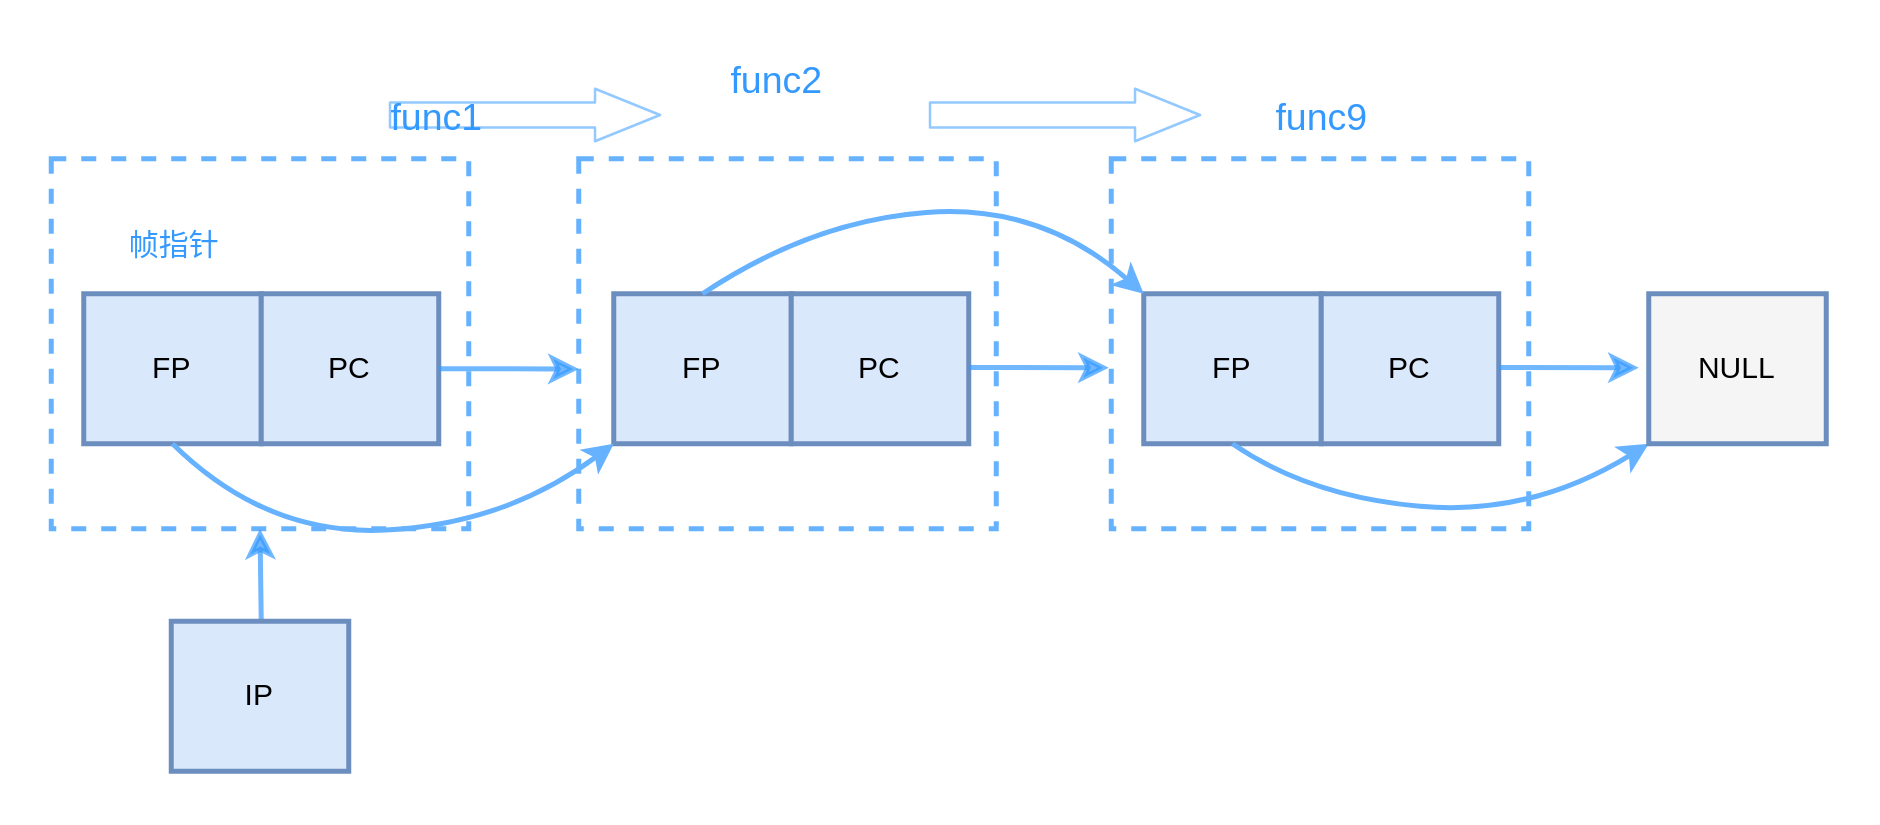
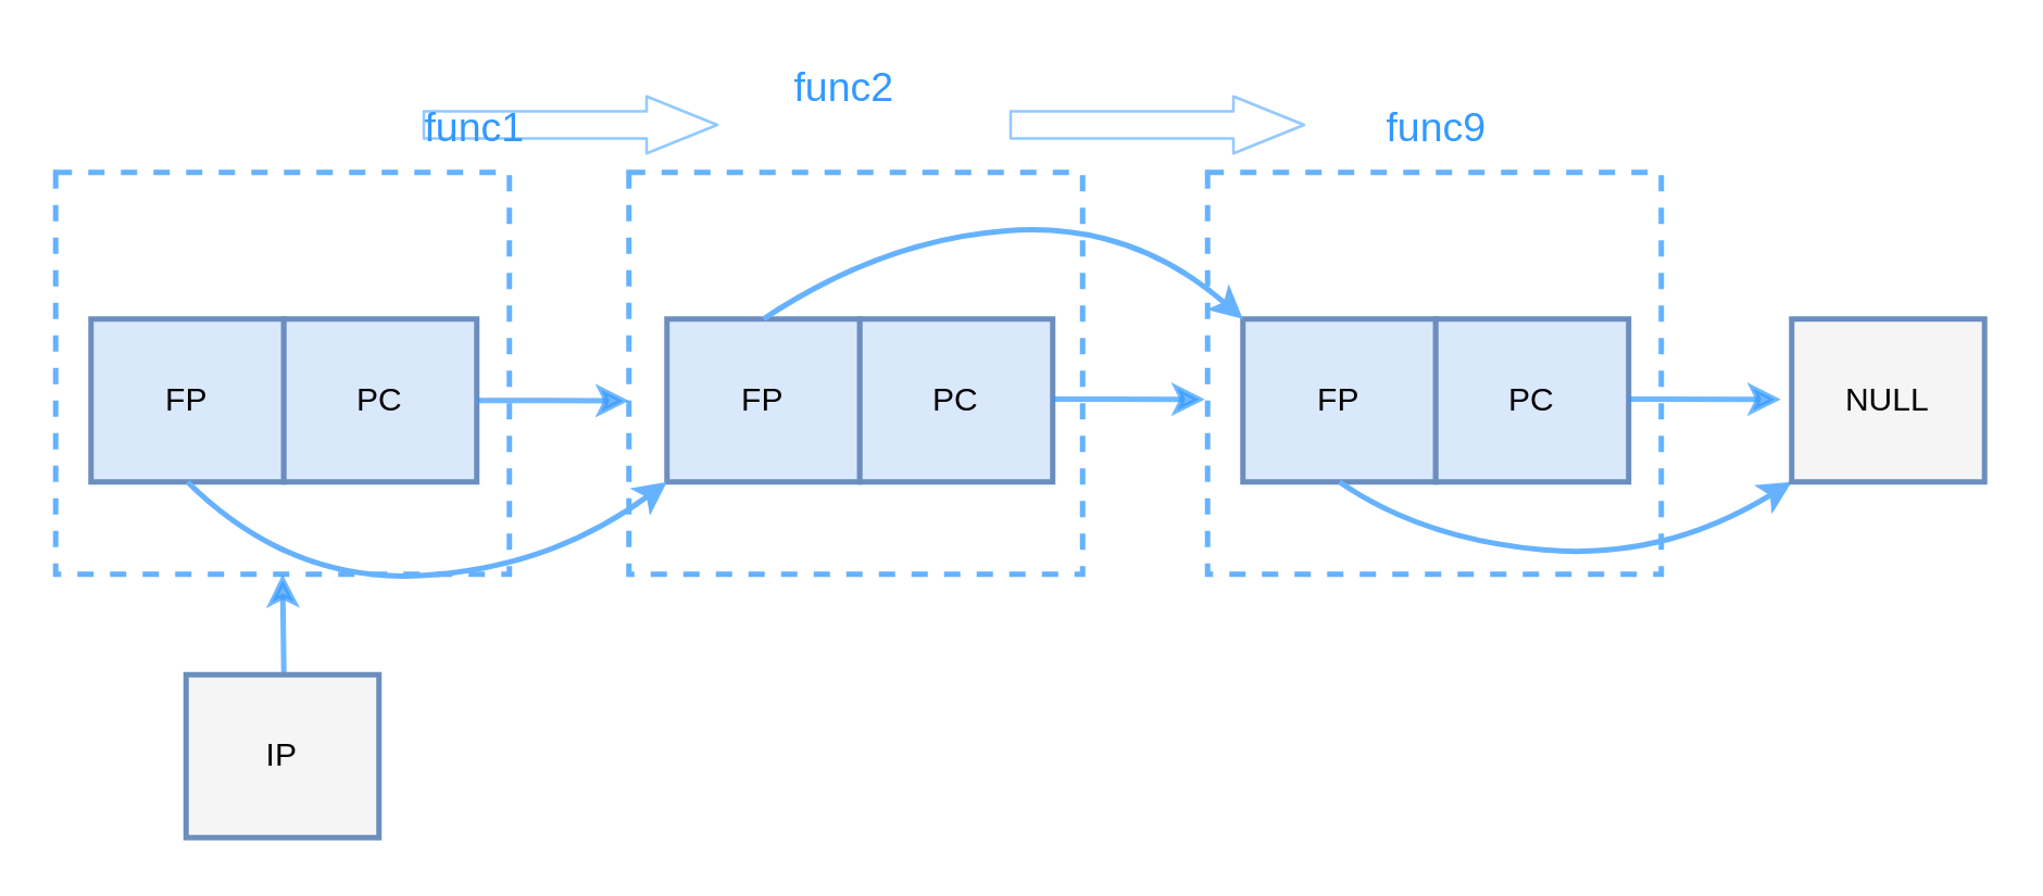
- <mxCell id="17" value="帧指针" style="text;html=1;align=center;verticalAlign=middle;resizable=0;points=[];autosize=1;strokeWidth=2;fontColor=#3399FF;" vertex="1" parent="1"><mxGeometry x="45.5" y="89" width="46" height="18" as="geometry" /></mxCell>
- <mxCell id="25" value="IP" style="rounded=0;whiteSpace=wrap;html=1;fillColor=#dae8fc;strokeColor=#6c8ebf;strokeWidth=2;" vertex="1" parent="1"><mxGeometry x="68" y="248" width="71" height="60" as="geometry" /></mxCell>
+ <mxCell id="25" value="IP" style="rounded=0;whiteSpace=wrap;html=1;fillColor=#f5f5f5;strokeColor=#6c8ebf;strokeWidth=2;" vertex="1" parent="1"><mxGeometry x="68" y="248" width="71" height="60" as="geometry" /></mxCell>
